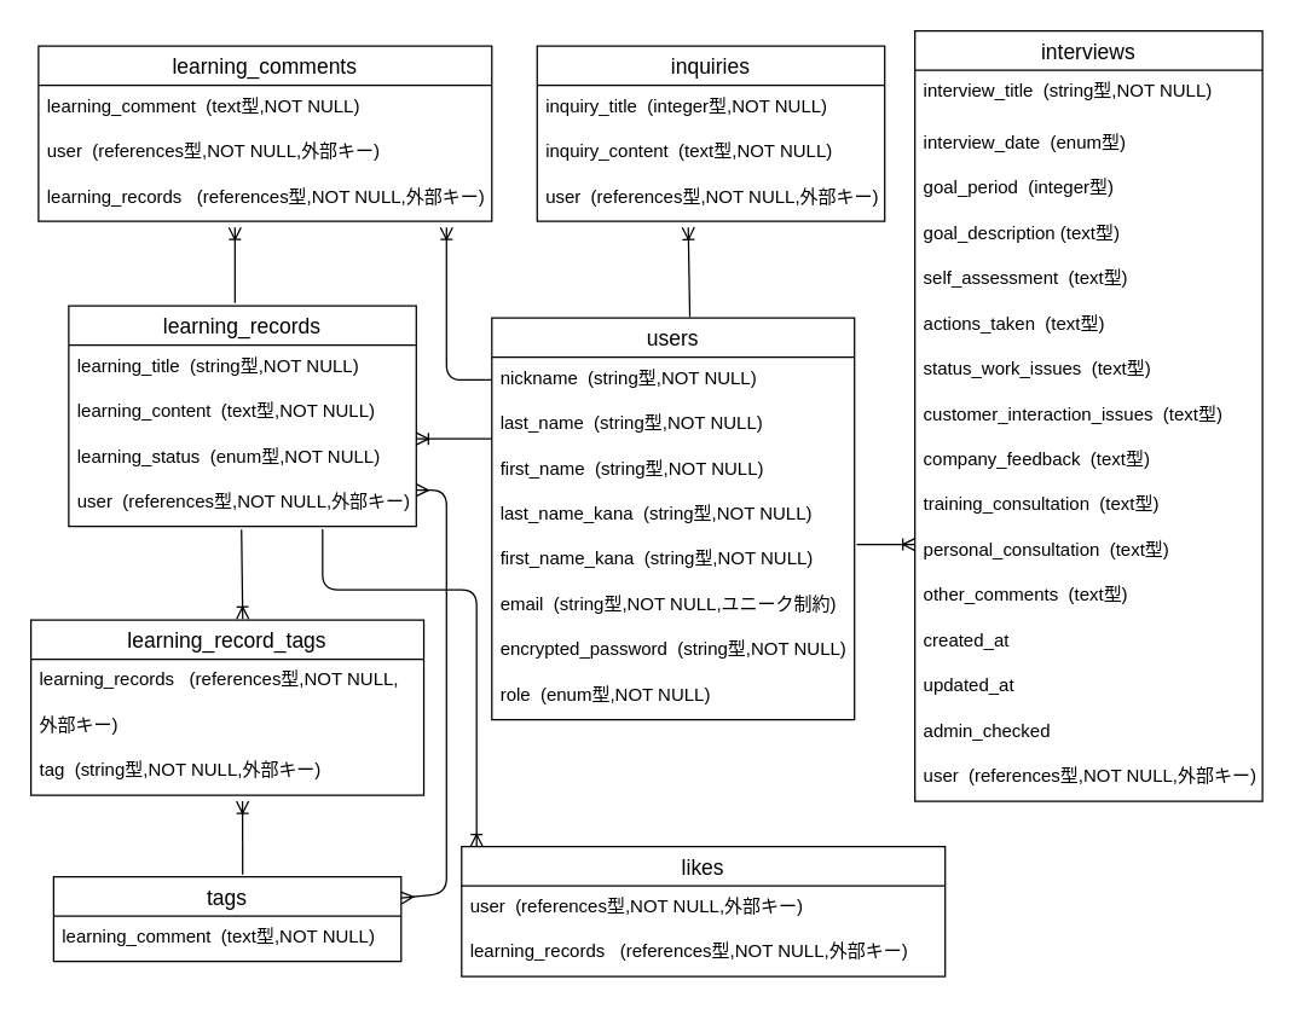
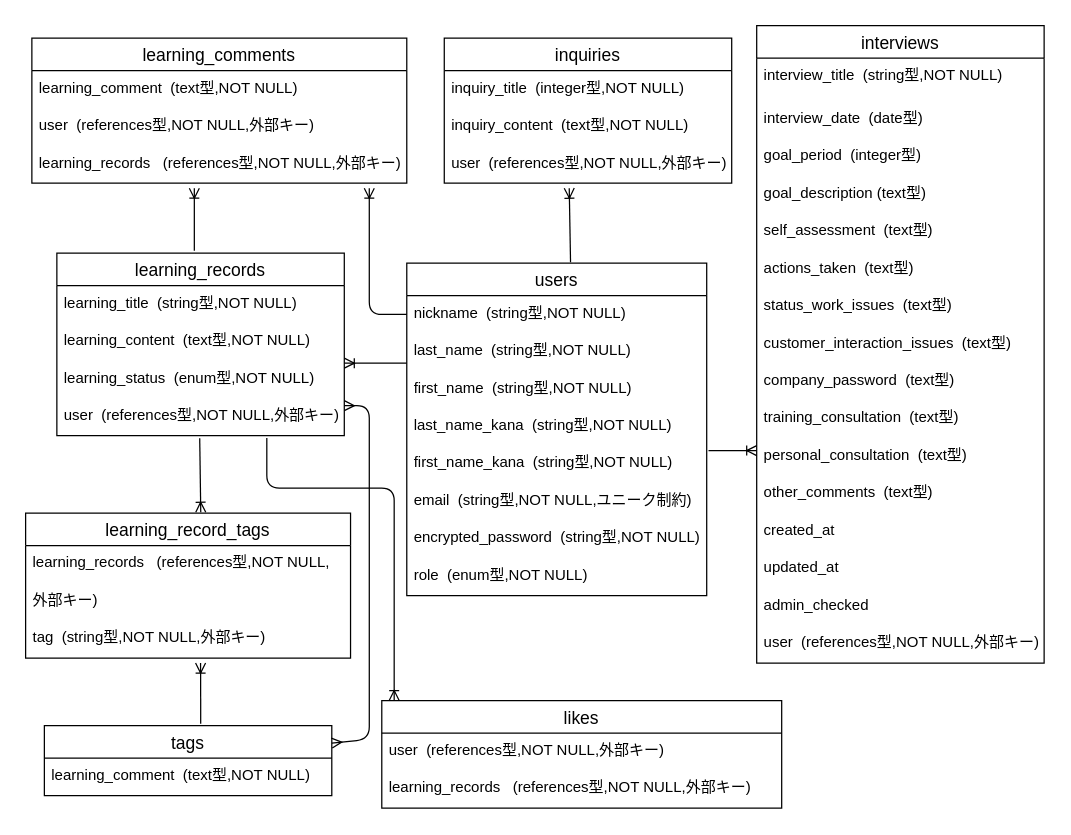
- <mxCell id="13" value="interview_date  (enum型)" style="text;strokeColor=none;fillColor=none;spacingLeft=4;spacingRight=4;overflow=hidden;rotatable=0;points=[[0,0.5],[1,0.5]];portConstraint=eastwest;fontSize=12;" vertex="1" parent="11"><mxGeometry y="60" width="230" height="30" as="geometry" /></mxCell>
+ <mxCell id="13" value="interview_date  (date型)" style="text;strokeColor=none;fillColor=none;spacingLeft=4;spacingRight=4;overflow=hidden;rotatable=0;points=[[0,0.5],[1,0.5]];portConstraint=eastwest;fontSize=12;" vertex="1" parent="11"><mxGeometry y="60" width="230" height="30" as="geometry" /></mxCell>
- <mxCell id="20" value="company_feedback  (text型)" style="text;strokeColor=none;fillColor=none;spacingLeft=4;spacingRight=4;overflow=hidden;rotatable=0;points=[[0,0.5],[1,0.5]];portConstraint=eastwest;fontSize=12;" vertex="1" parent="11"><mxGeometry y="270" width="230" height="30" as="geometry" /></mxCell>
+ <mxCell id="20" value="company_password  (text型)" style="text;strokeColor=none;fillColor=none;spacingLeft=4;spacingRight=4;overflow=hidden;rotatable=0;points=[[0,0.5],[1,0.5]];portConstraint=eastwest;fontSize=12;" vertex="1" parent="11"><mxGeometry y="270" width="230" height="30" as="geometry" /></mxCell>
